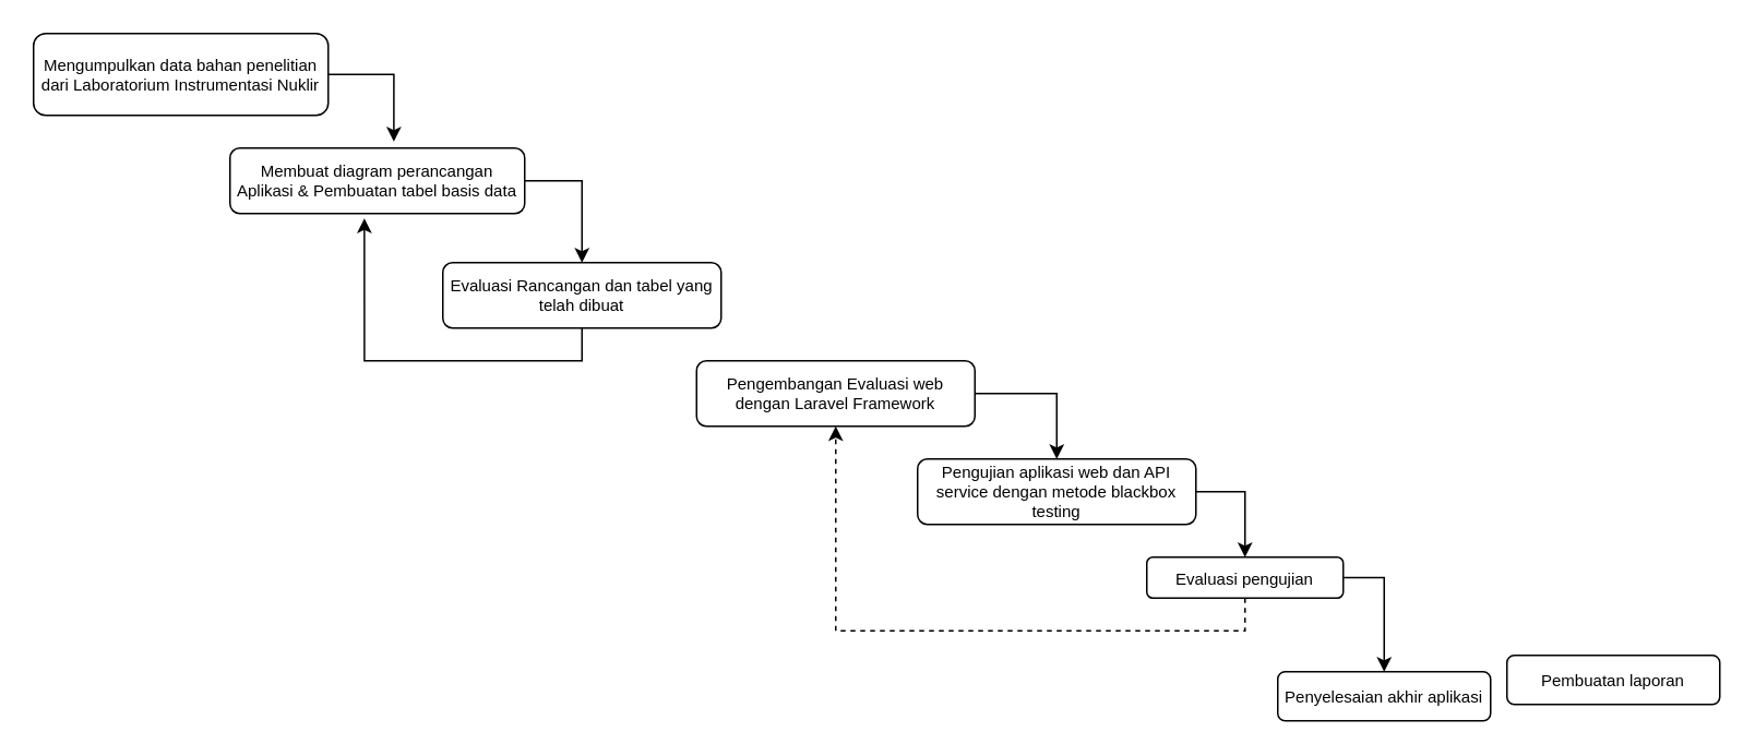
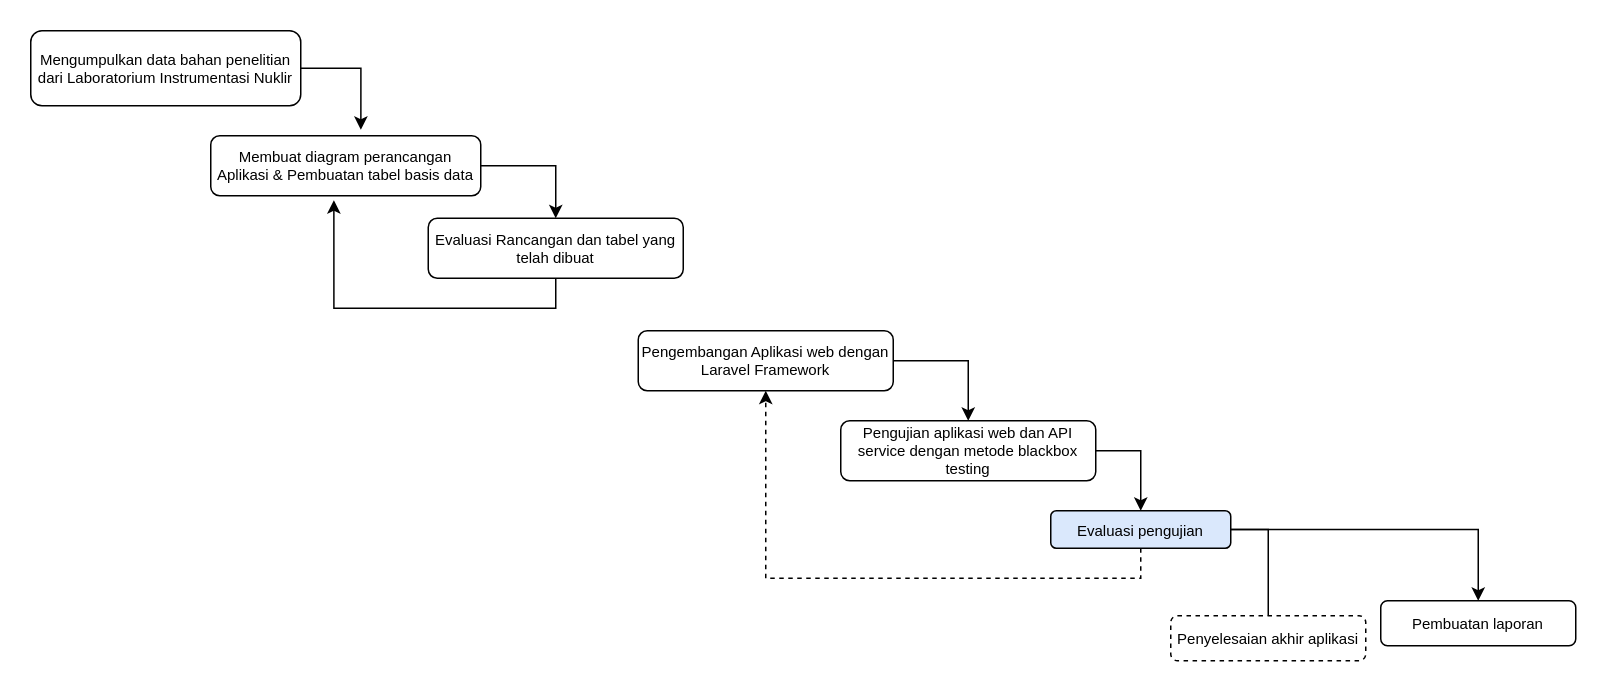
- <mxCell id="7" value="Evaluasi Rancangan dan tabel yang telah dibuat" style="rounded=1;whiteSpace=wrap;html=1;fontSize=10;" vertex="1" parent="1"><mxGeometry x="270" y="160" width="170" height="40" as="geometry" /></mxCell>
+ <mxCell id="7" value="Evaluasi Rancangan dan tabel yang telah dibuat" style="rounded=1;whiteSpace=wrap;html=1;fontSize=10;" vertex="1" parent="1"><mxGeometry x="285" y="145" width="170" height="40" as="geometry" /></mxCell>
- <mxCell id="9" value="Pengembangan Evaluasi web dengan Laravel Framework" style="rounded=1;whiteSpace=wrap;html=1;fontSize=10;" vertex="1" parent="1"><mxGeometry x="425" y="220" width="170" height="40" as="geometry" /></mxCell>
+ <mxCell id="9" value="Pengembangan Aplikasi web dengan Laravel Framework" style="rounded=1;whiteSpace=wrap;html=1;fontSize=10;" vertex="1" parent="1"><mxGeometry x="425" y="220" width="170" height="40" as="geometry" /></mxCell>
- <mxCell id="15" value="Evaluasi pengujian" style="rounded=1;whiteSpace=wrap;html=1;fontSize=10;" vertex="1" parent="1"><mxGeometry x="700" y="340" width="120" height="25" as="geometry" /></mxCell>
+ <mxCell id="15" value="Evaluasi pengujian" style="rounded=1;whiteSpace=wrap;html=1;fontSize=10;fillColor=#dae8fc;" vertex="1" parent="1"><mxGeometry x="700" y="340" width="120" height="25" as="geometry" /></mxCell>
+ <mxCell id="14" style="edgeStyle=orthogonalEdgeStyle;rounded=0;orthogonalLoop=1;jettySize=auto;html=1;exitX=1;exitY=0.5;exitDx=0;exitDy=0;entryX=0.5;entryY=0;entryDx=0;entryDy=0;" edge="1" parent="1" source="15" target="17"><mxGeometry relative="1" as="geometry" /></mxCell>
- <mxCell id="13" style="edgeStyle=orthogonalEdgeStyle;rounded=0;orthogonalLoop=1;jettySize=auto;html=1;exitX=1;exitY=0.5;exitDx=0;exitDy=0;entryX=0.5;entryY=0;entryDx=0;entryDy=0;" edge="1" parent="1" source="15" target="16"><mxGeometry relative="1" as="geometry" /></mxCell>
+ <mxCell id="13" style="edgeStyle=orthogonalEdgeStyle;rounded=0;orthogonalLoop=1;jettySize=auto;html=1;exitX=1;exitY=0.5;exitDx=0;exitDy=0;entryX=0.5;entryY=0;entryDx=0;entryDy=0;endArrow=none;" edge="1" parent="1" source="15" target="16"><mxGeometry relative="1" as="geometry" /></mxCell>
- <mxCell id="16" value="Penyelesaian akhir aplikasi" style="rounded=1;whiteSpace=wrap;html=1;fontSize=10;" vertex="1" parent="1"><mxGeometry x="780" y="410" width="130" height="30" as="geometry" /></mxCell>
+ <mxCell id="16" value="Penyelesaian akhir aplikasi" style="rounded=1;whiteSpace=wrap;html=1;fontSize=10;dashed=1;" vertex="1" parent="1"><mxGeometry x="780" y="410" width="130" height="30" as="geometry" /></mxCell>
